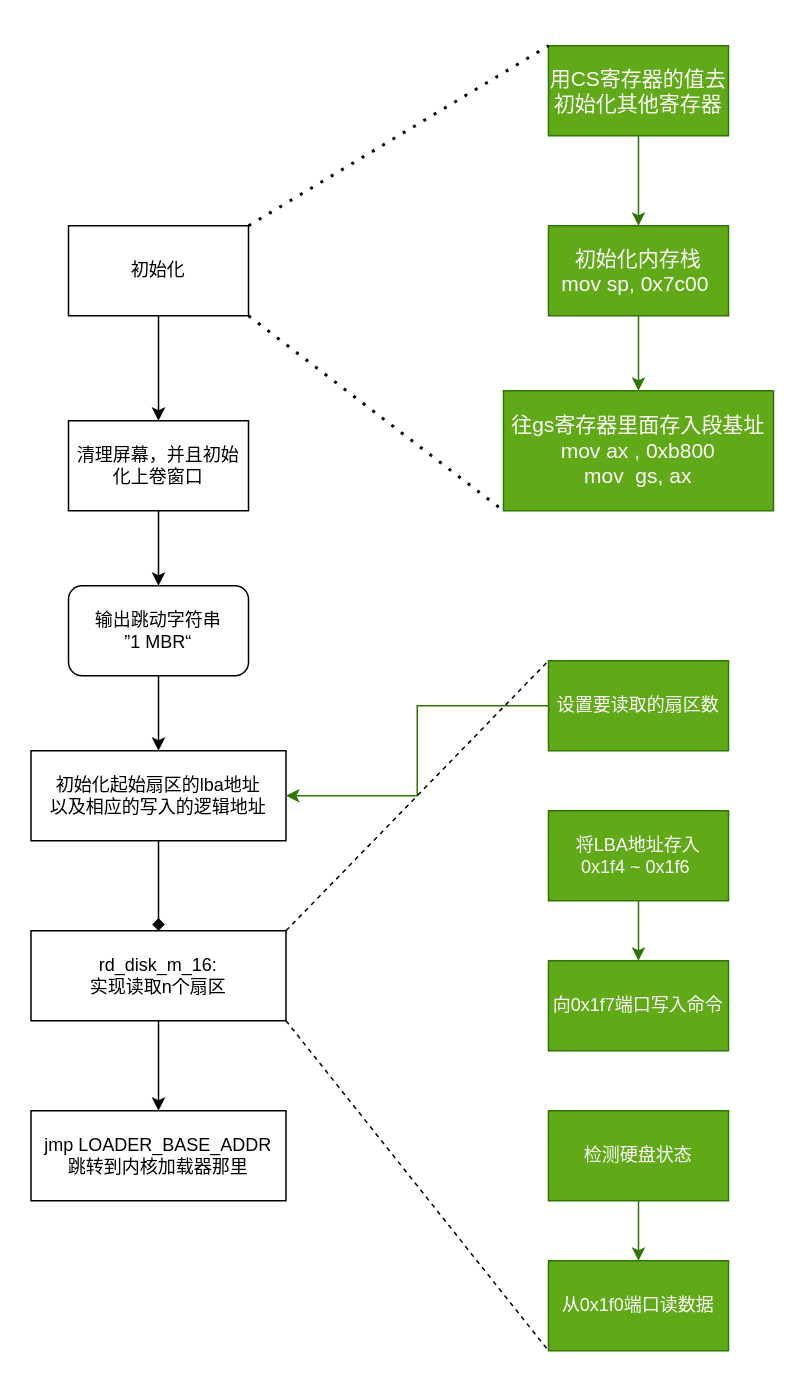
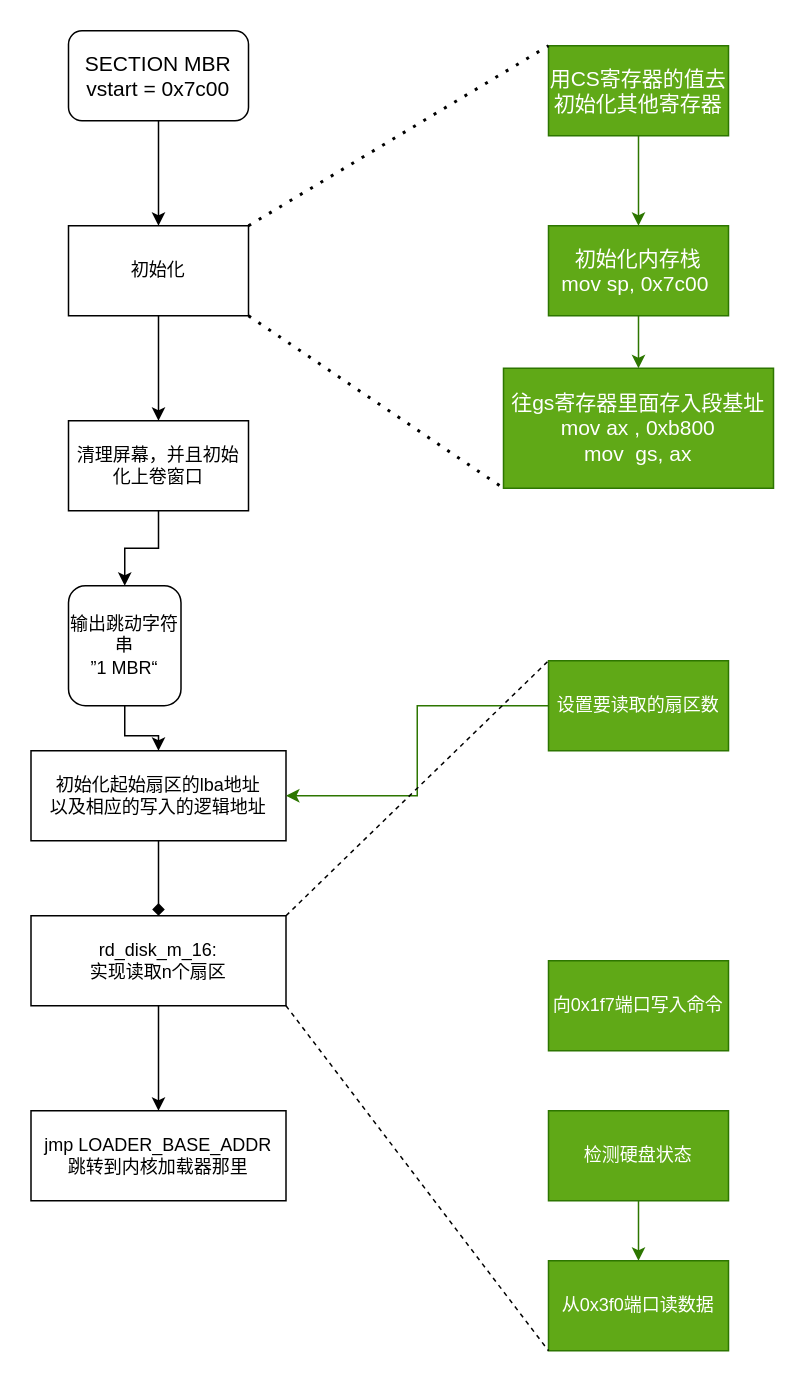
+ <mxCell id="2" value="&lt;font style=&quot;font-size: 14px&quot;&gt;SECTION MBR vstart = 0x7c00&lt;/font&gt;" style="rounded=1;whiteSpace=wrap;html=1;" parent="1" vertex="1"><mxGeometry x="45" y="20" width="120" height="60" as="geometry" /></mxCell>
+ <mxCell id="9" value="" style="endArrow=classic;html=1;exitX=0.5;exitY=1;exitDx=0;exitDy=0;entryX=0.5;entryY=0;entryDx=0;entryDy=0;" parent="1" source="2" target="4" edge="1"><mxGeometry width="50" height="50" relative="1" as="geometry"><mxPoint x="115" y="170" as="sourcePoint" /><mxPoint x="255" y="100" as="targetPoint" /></mxGeometry></mxCell>
- <mxCell id="8" value="&lt;font style=&quot;font-size: 14px&quot;&gt;往gs寄存器里面存入段基址&lt;br&gt;mov ax , 0xb800&lt;br&gt;mov&amp;nbsp; gs, ax&lt;/font&gt;" style="rounded=0;whiteSpace=wrap;html=1;fillColor=#60a917;strokeColor=#2D7600;fontColor=#ffffff;" parent="1" vertex="1"><mxGeometry x="335" y="260" width="180" height="80" as="geometry" /></mxCell>
+ <mxCell id="8" value="&lt;font style=&quot;font-size: 14px&quot;&gt;往gs寄存器里面存入段基址&lt;br&gt;mov ax , 0xb800&lt;br&gt;mov&amp;nbsp; gs, ax&lt;/font&gt;" style="rounded=0;whiteSpace=wrap;html=1;fillColor=#60a917;strokeColor=#2D7600;fontColor=#ffffff;" parent="1" vertex="1"><mxGeometry x="335" y="245" width="180" height="80" as="geometry" /></mxCell>
- <mxCell id="16" value="输出跳动字符串&lt;br&gt;”1 MBR“&lt;br&gt;" style="rounded=1;whiteSpace=wrap;html=1;" parent="1" vertex="1"><mxGeometry x="45" y="390" width="120" height="60" as="geometry" /></mxCell>
+ <mxCell id="16" value="输出跳动字符串&lt;br&gt;”1 MBR“&lt;br&gt;" style="rounded=1;whiteSpace=wrap;html=1;" parent="1" vertex="1"><mxGeometry x="45" y="390" width="75" height="80" as="geometry" /></mxCell>
- <mxCell id="25" value="将LBA地址存入&lt;br&gt;0x1f4 ~ 0x1f6&amp;nbsp;" style="rounded=0;whiteSpace=wrap;html=1;fillColor=#60a917;strokeColor=#2D7600;fontColor=#ffffff;" parent="1" vertex="1"><mxGeometry x="365" y="540" width="120" height="60" as="geometry" /></mxCell>
- <mxCell id="24" value="" style="edgeStyle=orthogonalEdgeStyle;rounded=0;orthogonalLoop=1;jettySize=auto;html=1;fillColor=#60a917;strokeColor=#2D7600;" parent="1" source="25" target="26" edge="1"><mxGeometry relative="1" as="geometry" /></mxCell>
- <mxCell id="20" value="rd_disk_m_16:&lt;br&gt;实现读取n个扇区" style="rounded=0;whiteSpace=wrap;html=1;" parent="1" vertex="1"><mxGeometry x="20" y="620" width="170" height="60" as="geometry" /></mxCell>
+ <mxCell id="20" value="rd_disk_m_16:&lt;br&gt;实现读取n个扇区" style="rounded=0;whiteSpace=wrap;html=1;" parent="1" vertex="1"><mxGeometry x="20" y="610" width="170" height="60" as="geometry" /></mxCell>
- <mxCell id="29" value="从0x1f0端口读数据" style="rounded=0;whiteSpace=wrap;html=1;fillColor=#60a917;strokeColor=#2D7600;fontColor=#ffffff;" parent="1" vertex="1"><mxGeometry x="365" y="840" width="120" height="60" as="geometry" /></mxCell>
+ <mxCell id="29" value="从0x3f0端口读数据" style="rounded=0;whiteSpace=wrap;html=1;fillColor=#60a917;strokeColor=#2D7600;fontColor=#ffffff;" parent="1" vertex="1"><mxGeometry x="365" y="840" width="120" height="60" as="geometry" /></mxCell>
